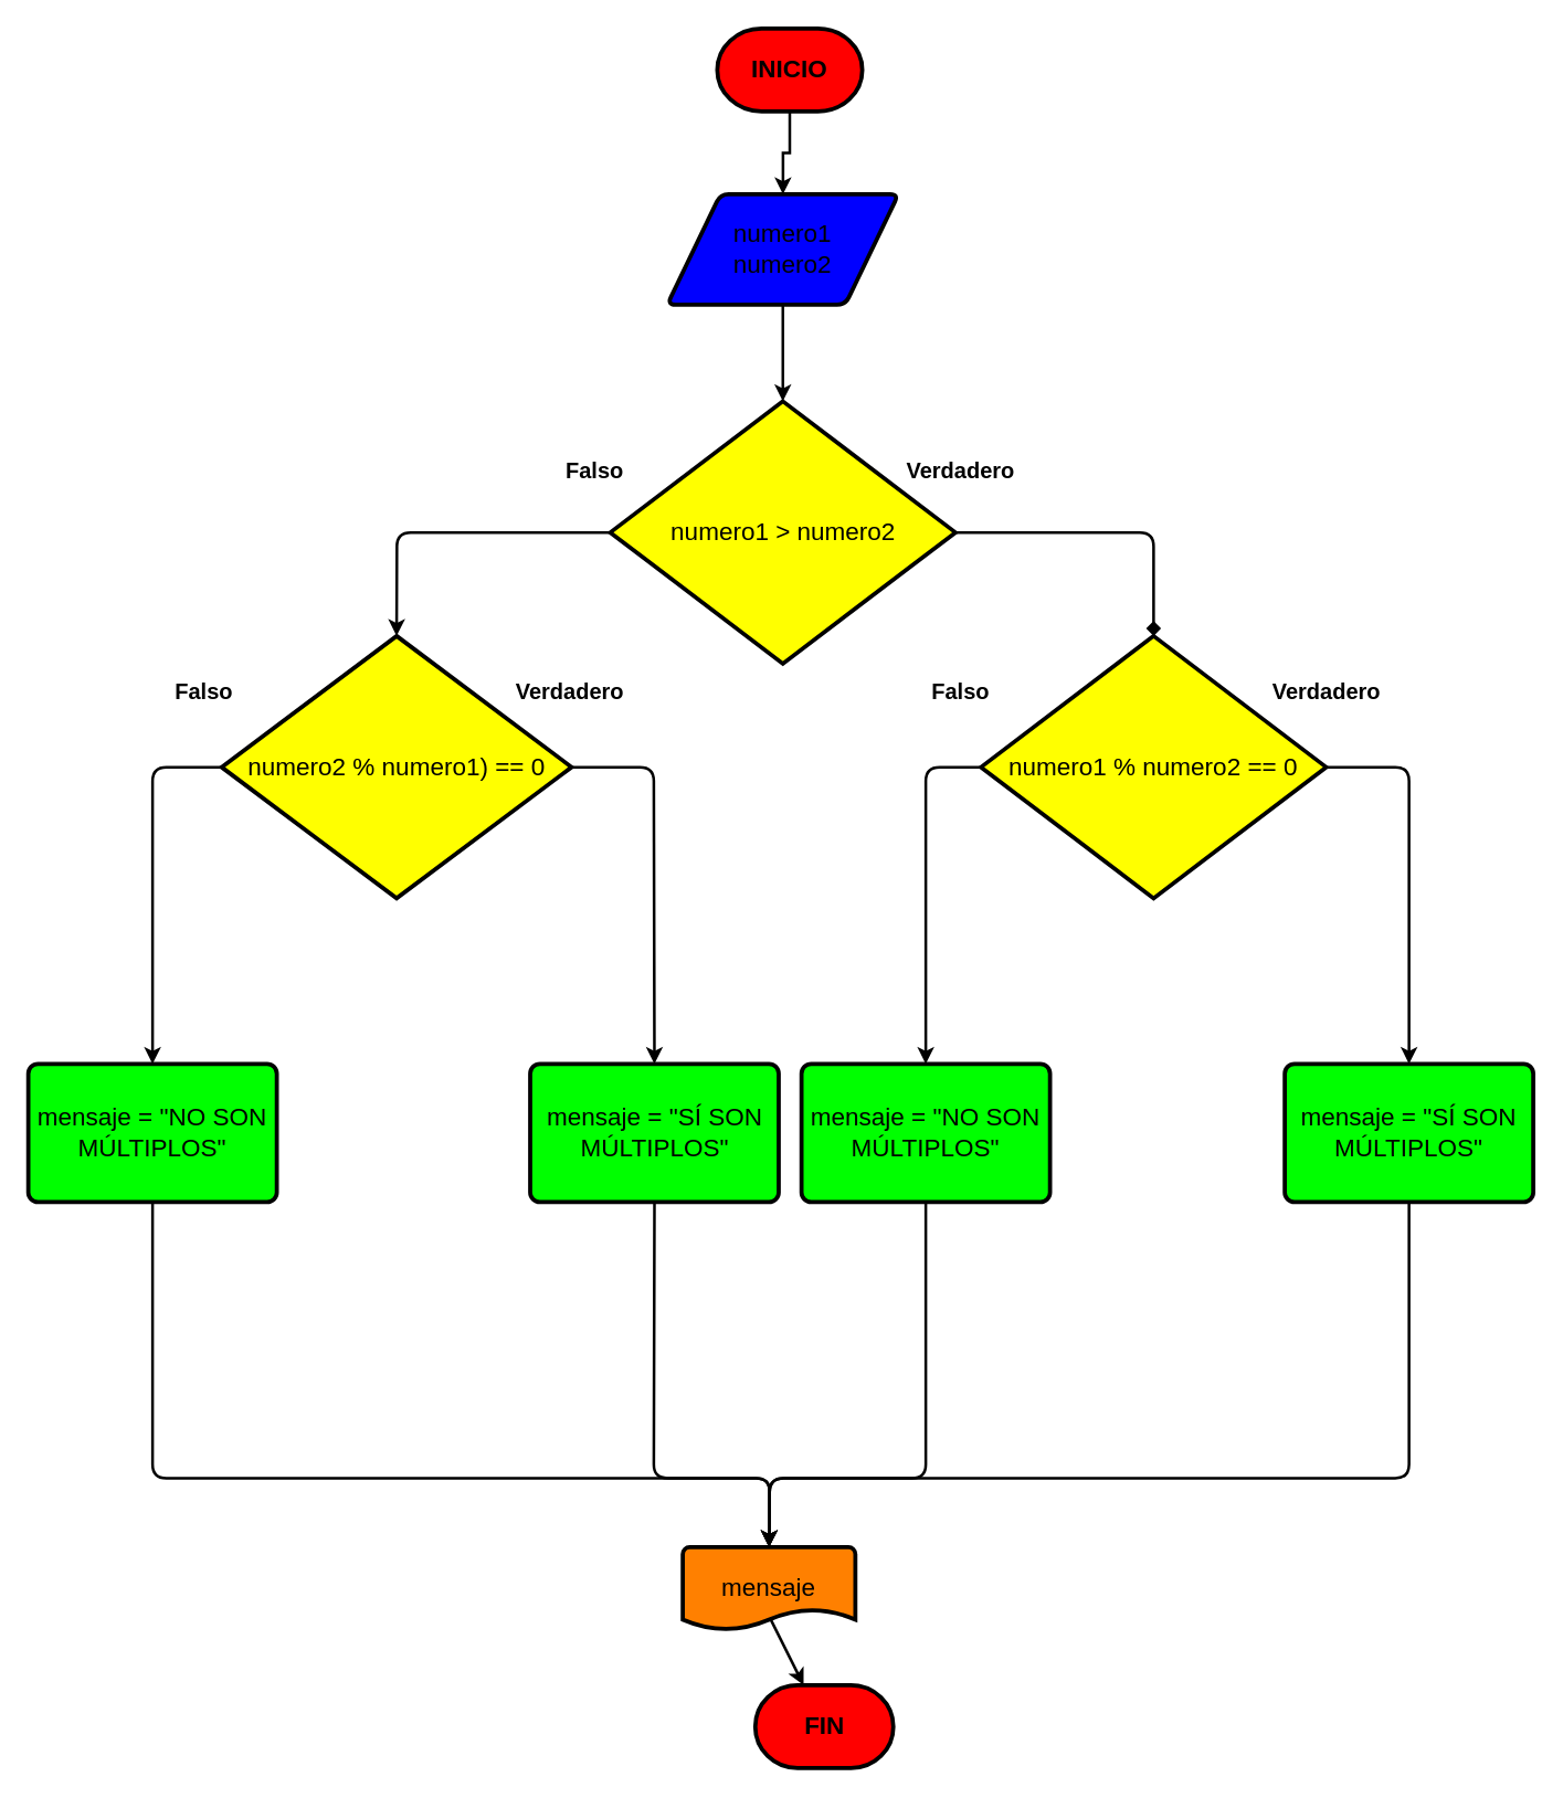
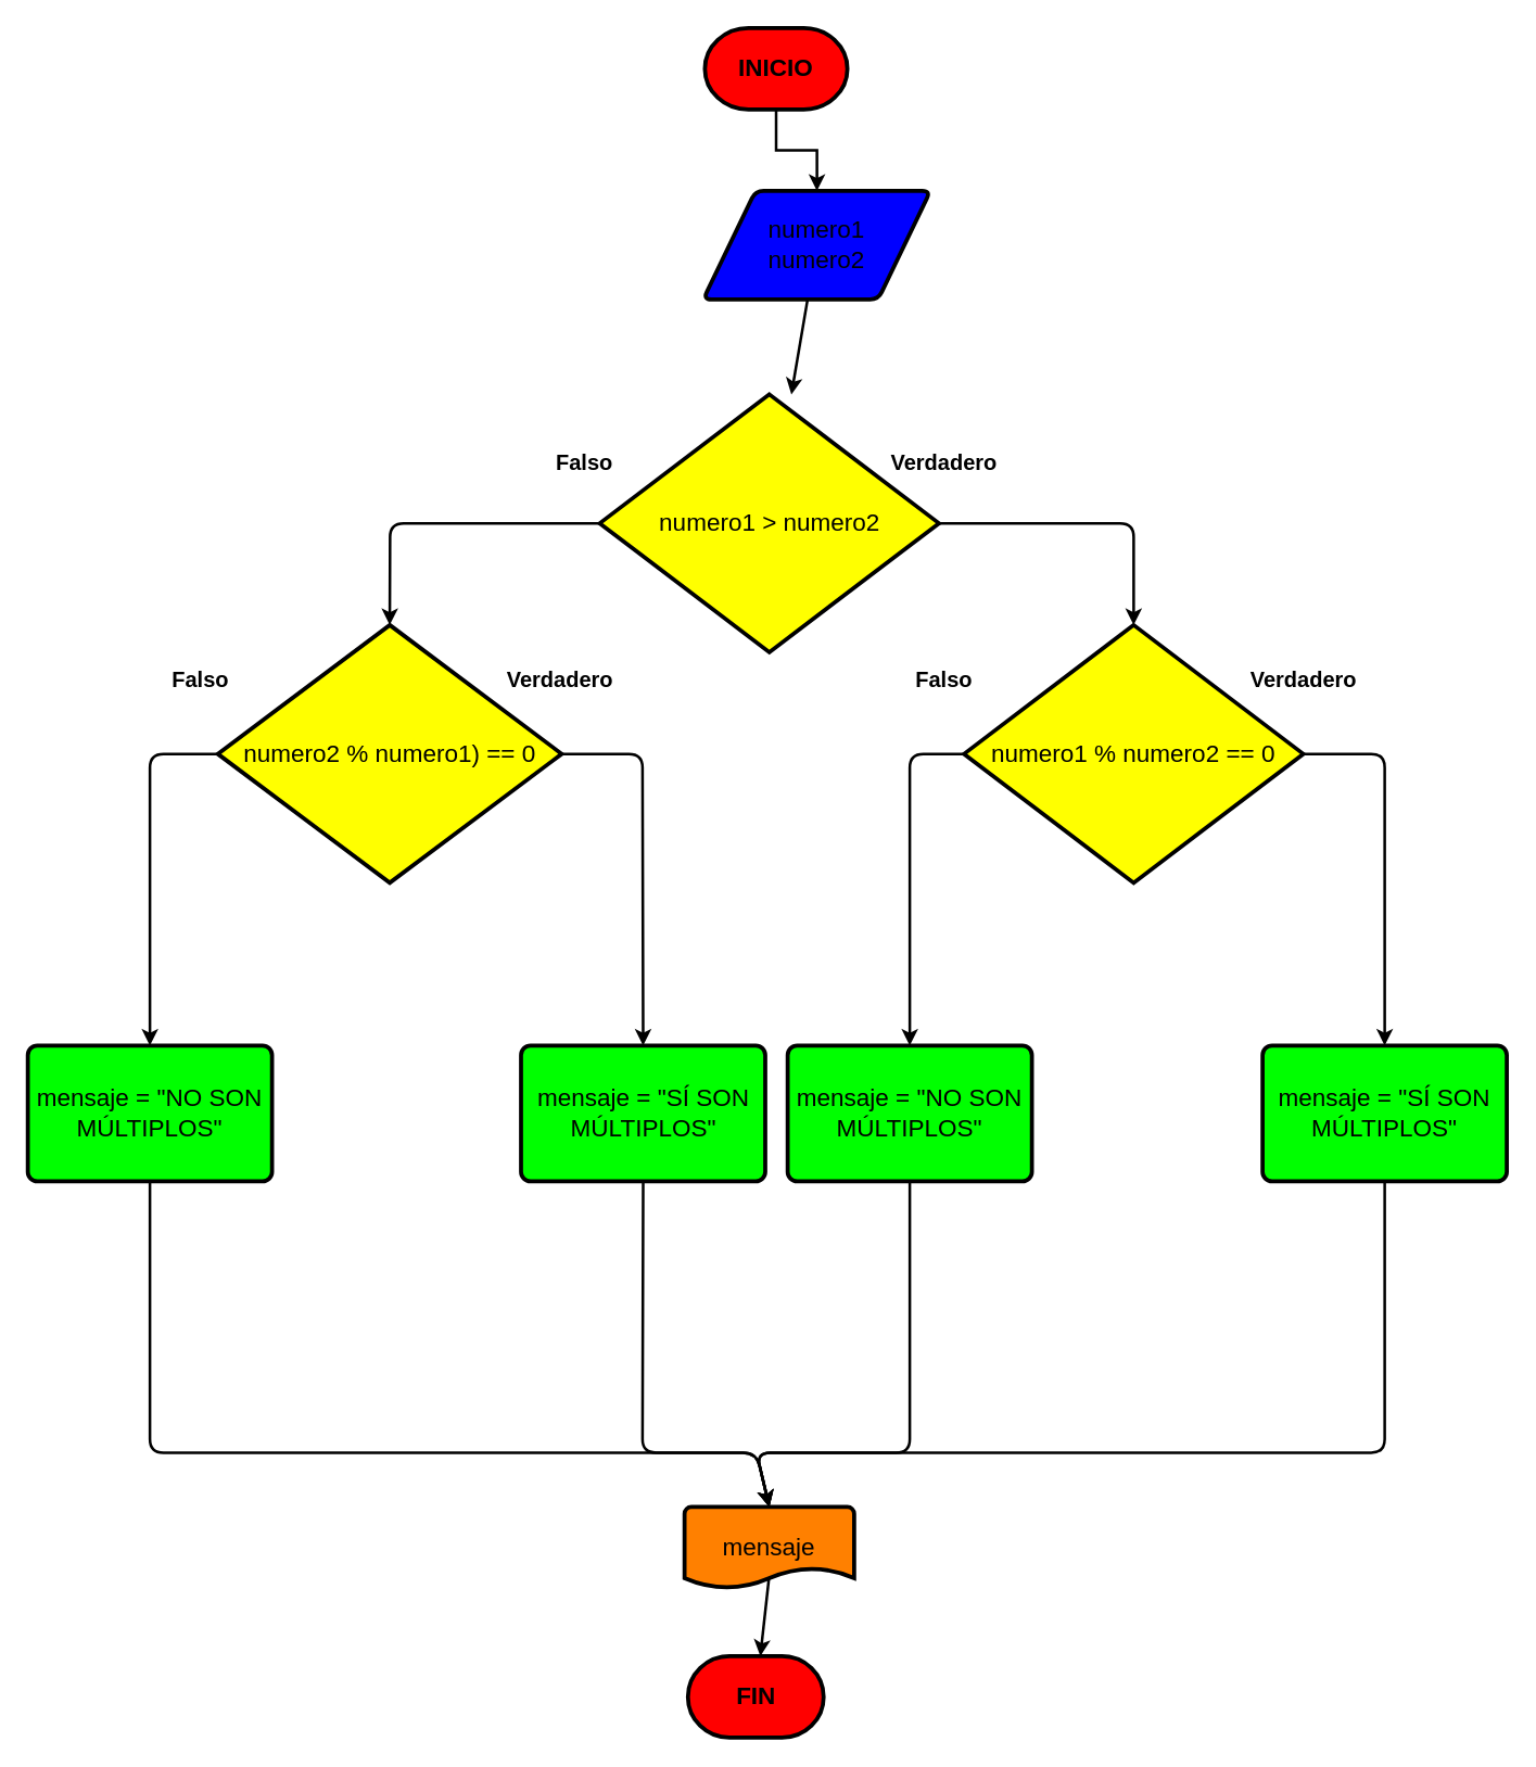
- <mxCell id="3" value="&lt;font style=&quot;font-size: 18px&quot;&gt;numero1&lt;br&gt;numero2&lt;br&gt;&lt;/font&gt;" style="shape=parallelogram;html=1;strokeWidth=3;perimeter=parallelogramPerimeter;whiteSpace=wrap;rounded=1;arcSize=12;size=0.23;fillColor=#0000FF;fontColor=#000000;strokeColor=#000000;" parent="1" vertex="1"><mxGeometry x="482.76" y="140" width="167.49" height="80" as="geometry" /></mxCell>
+ <mxCell id="3" value="&lt;font style=&quot;font-size: 18px&quot;&gt;numero1&lt;br&gt;numero2&lt;br&gt;&lt;/font&gt;" style="shape=parallelogram;html=1;strokeWidth=3;perimeter=parallelogramPerimeter;whiteSpace=wrap;rounded=1;arcSize=12;size=0.23;fillColor=#0000FF;fontColor=#000000;strokeColor=#000000;" parent="1" vertex="1"><mxGeometry x="517.76" y="140" width="167.49" height="80" as="geometry" /></mxCell>
- <mxCell id="10" style="edgeStyle=none;html=1;exitX=1;exitY=0.5;exitDx=0;exitDy=0;exitPerimeter=0;entryX=0.5;entryY=0;entryDx=0;entryDy=0;entryPerimeter=0;strokeWidth=2;strokeColor=#000000;endArrow=diamond;" edge="1" parent="1" source="11" target="16"><mxGeometry relative="1" as="geometry"><Array as="points"><mxPoint x="835" y="385" /></Array></mxGeometry></mxCell>
+ <mxCell id="10" style="edgeStyle=none;html=1;exitX=1;exitY=0.5;exitDx=0;exitDy=0;exitPerimeter=0;entryX=0.5;entryY=0;entryDx=0;entryDy=0;entryPerimeter=0;strokeWidth=2;strokeColor=#000000;" edge="1" parent="1" source="11" target="16"><mxGeometry relative="1" as="geometry"><Array as="points"><mxPoint x="835" y="385" /></Array></mxGeometry></mxCell>
- <mxCell id="8" value="mensaje" style="strokeWidth=3;html=1;shape=mxgraph.flowchart.document2;whiteSpace=wrap;size=0.25;fontSize=18;fillColor=#FF8000;fontColor=#000000;strokeColor=#000000;" parent="1" vertex="1"><mxGeometry x="494" y="1120" width="125" height="60" as="geometry" /></mxCell>
+ <mxCell id="8" value="mensaje" style="strokeWidth=3;html=1;shape=mxgraph.flowchart.document2;whiteSpace=wrap;size=0.25;fontSize=18;fillColor=#FF8000;fontColor=#000000;strokeColor=#000000;" parent="1" vertex="1"><mxGeometry x="504" y="1110" width="125" height="60" as="geometry" /></mxCell>
- <mxCell id="6" value="FIN" style="strokeWidth=3;html=1;shape=mxgraph.flowchart.terminator;whiteSpace=wrap;fontSize=18;fillColor=#FF0000;fontColor=#000000;strokeColor=#000000;fontStyle=1" parent="1" vertex="1"><mxGeometry x="546.5" y="1220" width="100" height="60" as="geometry" /></mxCell>
+ <mxCell id="6" value="FIN" style="strokeWidth=3;html=1;shape=mxgraph.flowchart.terminator;whiteSpace=wrap;fontSize=18;fillColor=#FF0000;fontColor=#000000;strokeColor=#000000;fontStyle=1" parent="1" vertex="1"><mxGeometry x="506.5" y="1220" width="100" height="60" as="geometry" /></mxCell>
